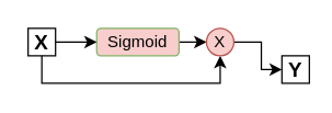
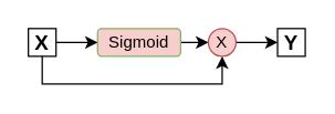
- <mxCell id="9" value="&lt;font style=&quot;font-size: 15px&quot;&gt;&lt;b&gt;Y&lt;/b&gt;&lt;/font&gt;" style="text;html=1;fillColor=none;align=center;verticalAlign=middle;whiteSpace=wrap;rounded=0;strokeColor=#000000;" vertex="1" parent="1"><mxGeometry x="205" y="40" width="20" height="20" as="geometry" /></mxCell>
+ <mxCell id="9" value="&lt;font style=&quot;font-size: 15px&quot;&gt;&lt;b&gt;Y&lt;/b&gt;&lt;/font&gt;" style="text;html=1;fillColor=none;align=center;verticalAlign=middle;whiteSpace=wrap;rounded=0;strokeColor=#000000;" vertex="1" parent="1"><mxGeometry x="200" y="20" width="20" height="20" as="geometry" /></mxCell>
